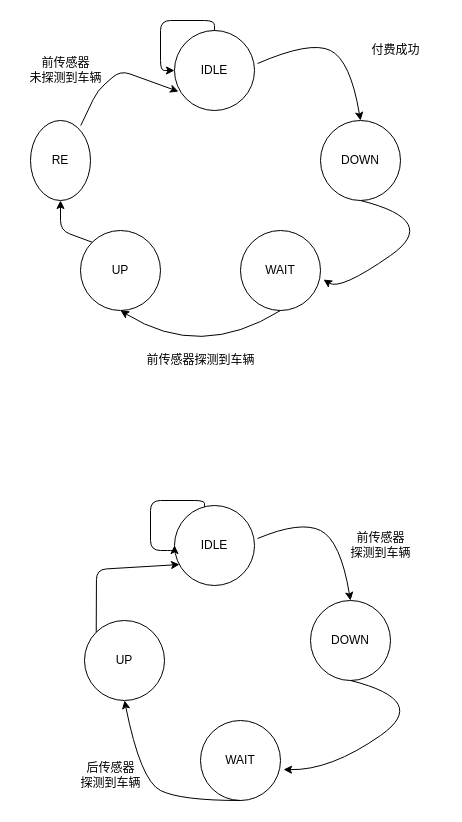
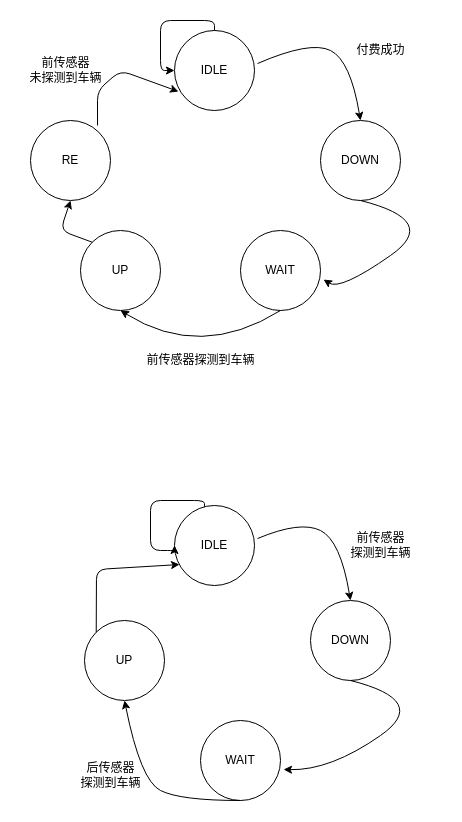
- <mxCell id="5" value="付费成功" style="text;html=1;align=center;verticalAlign=middle;resizable=0;points=[];autosize=1;strokeColor=none;" vertex="1" parent="1"><mxGeometry x="365" y="40" width="60" height="20" as="geometry" /></mxCell>
+ <mxCell id="5" value="付费成功" style="text;html=1;align=center;verticalAlign=middle;resizable=0;points=[];autosize=1;strokeColor=none;" vertex="1" parent="1"><mxGeometry x="350" y="40" width="60" height="20" as="geometry" /></mxCell>
- <mxCell id="10" value="RE" style="ellipse;whiteSpace=wrap;html=1;aspect=fixed;rounded=0;sketch=0;" vertex="1" parent="1"><mxGeometry x="30" y="120" width="60" height="80" as="geometry" /></mxCell>
+ <mxCell id="10" value="RE" style="ellipse;whiteSpace=wrap;html=1;aspect=fixed;rounded=0;sketch=0;" vertex="1" parent="1"><mxGeometry x="30" y="120" width="80" height="80" as="geometry" /></mxCell>
